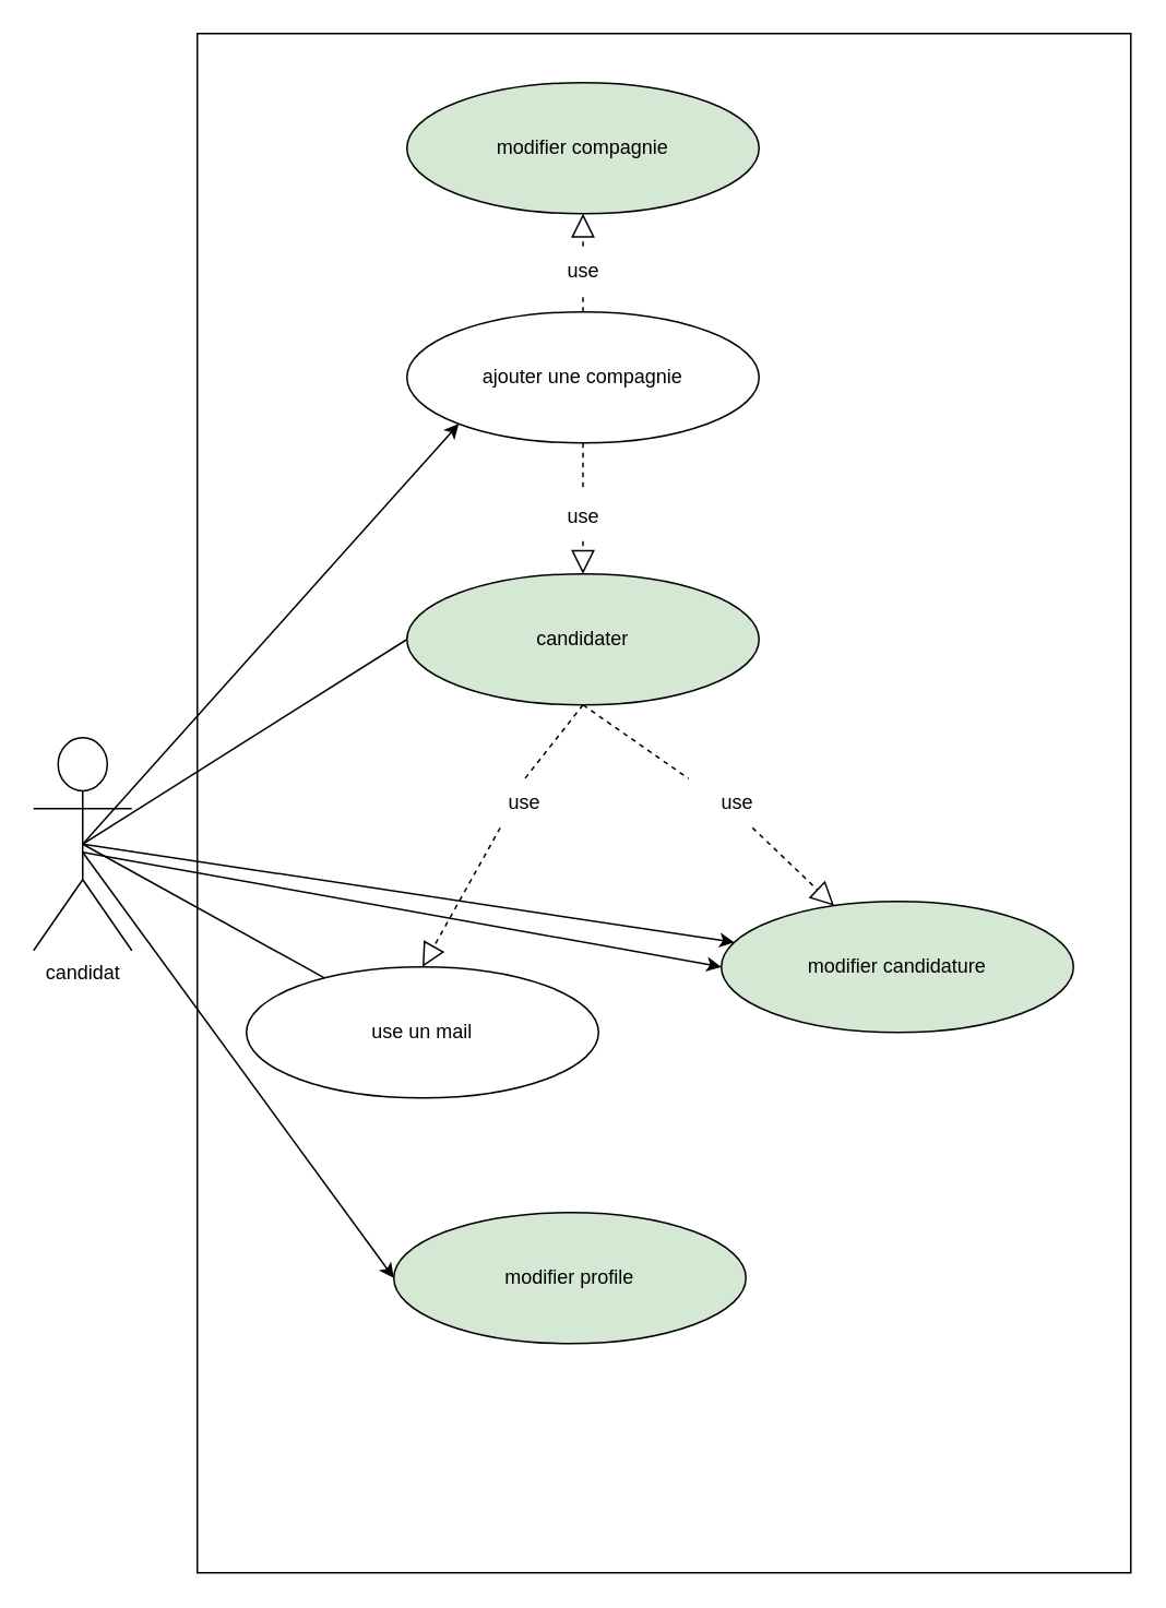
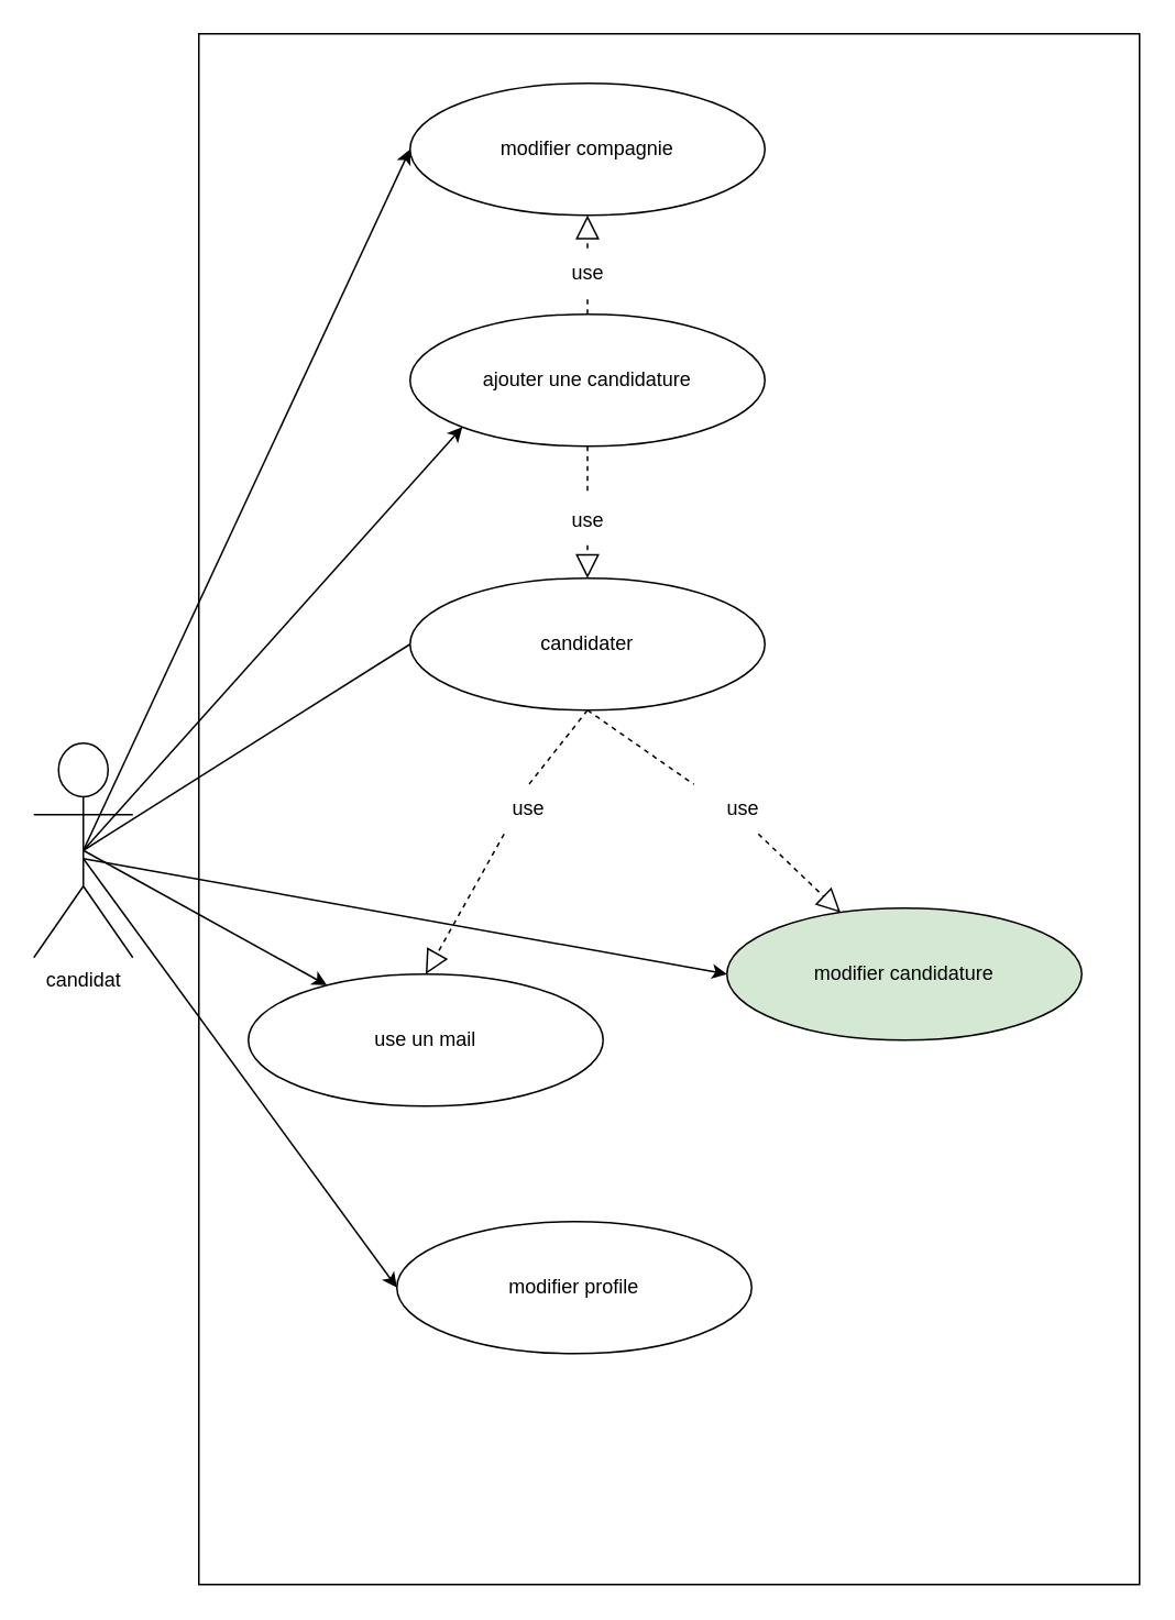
- <mxCell id="7" value="modifier compagnie" style="ellipse;whiteSpace=wrap;html=1;fillColor=#d5e8d4;" parent="1" vertex="1"><mxGeometry x="248" y="50" width="215" height="80" as="geometry" /></mxCell>
+ <mxCell id="7" value="modifier compagnie" style="ellipse;whiteSpace=wrap;html=1;" parent="1" vertex="1"><mxGeometry x="248" y="50" width="215" height="80" as="geometry" /></mxCell>
- <mxCell id="4" value="ajouter une compagnie" style="ellipse;whiteSpace=wrap;html=1;" parent="1" vertex="1"><mxGeometry x="248" y="190" width="215" height="80" as="geometry" /></mxCell>
+ <mxCell id="4" value="ajouter une candidature" style="ellipse;whiteSpace=wrap;html=1;" parent="1" vertex="1"><mxGeometry x="248" y="190" width="215" height="80" as="geometry" /></mxCell>
- <mxCell id="5" value="candidater" style="ellipse;whiteSpace=wrap;html=1;fillColor=#d5e8d4;" parent="1" vertex="1"><mxGeometry x="248" y="350" width="215" height="80" as="geometry" /></mxCell>
+ <mxCell id="5" value="candidater" style="ellipse;whiteSpace=wrap;html=1;" parent="1" vertex="1"><mxGeometry x="248" y="350" width="215" height="80" as="geometry" /></mxCell>
- <mxCell id="18" value="" style="endArrow=classic;html=1;exitX=0.5;exitY=0.5;exitDx=0;exitDy=0;exitPerimeter=0;" parent="1" source="3" target="8" edge="1"><mxGeometry width="50" height="50" relative="1" as="geometry"><mxPoint x="330" y="330" as="sourcePoint" /><mxPoint x="380" y="280" as="targetPoint" /></mxGeometry></mxCell>
+ <mxCell id="18" value="" style="endArrow=classic;html=1;exitX=0.5;exitY=0.5;exitDx=0;exitDy=0;exitPerimeter=0;entryX=0;entryY=0.5;entryDx=0;entryDy=0;" parent="1" source="3" target="7" edge="1"><mxGeometry width="50" height="50" relative="1" as="geometry"><mxPoint x="330" y="330" as="sourcePoint" /><mxPoint x="380" y="280" as="targetPoint" /></mxGeometry></mxCell>
- <mxCell id="25" value="" style="endArrow=none;html=1;exitX=0.5;exitY=0.5;exitDx=0;exitDy=0;exitPerimeter=0;" parent="1" source="3" target="6" edge="1"><mxGeometry width="50" height="50" relative="1" as="geometry"><mxPoint x="330" y="700" as="sourcePoint" /><mxPoint x="380" y="650" as="targetPoint" /></mxGeometry></mxCell>
+ <mxCell id="25" value="" style="endArrow=classic;html=1;exitX=0.5;exitY=0.5;exitDx=0;exitDy=0;exitPerimeter=0;" parent="1" source="3" target="6" edge="1"><mxGeometry width="50" height="50" relative="1" as="geometry"><mxPoint x="330" y="700" as="sourcePoint" /><mxPoint x="380" y="650" as="targetPoint" /></mxGeometry></mxCell>
- <mxCell id="9" value="modifier profile" style="ellipse;whiteSpace=wrap;html=1;fillColor=#d5e8d4;" parent="1" vertex="1"><mxGeometry x="240" y="740" width="215" height="80" as="geometry" /></mxCell>
+ <mxCell id="9" value="modifier profile" style="ellipse;whiteSpace=wrap;html=1;" parent="1" vertex="1"><mxGeometry x="240" y="740" width="215" height="80" as="geometry" /></mxCell>
